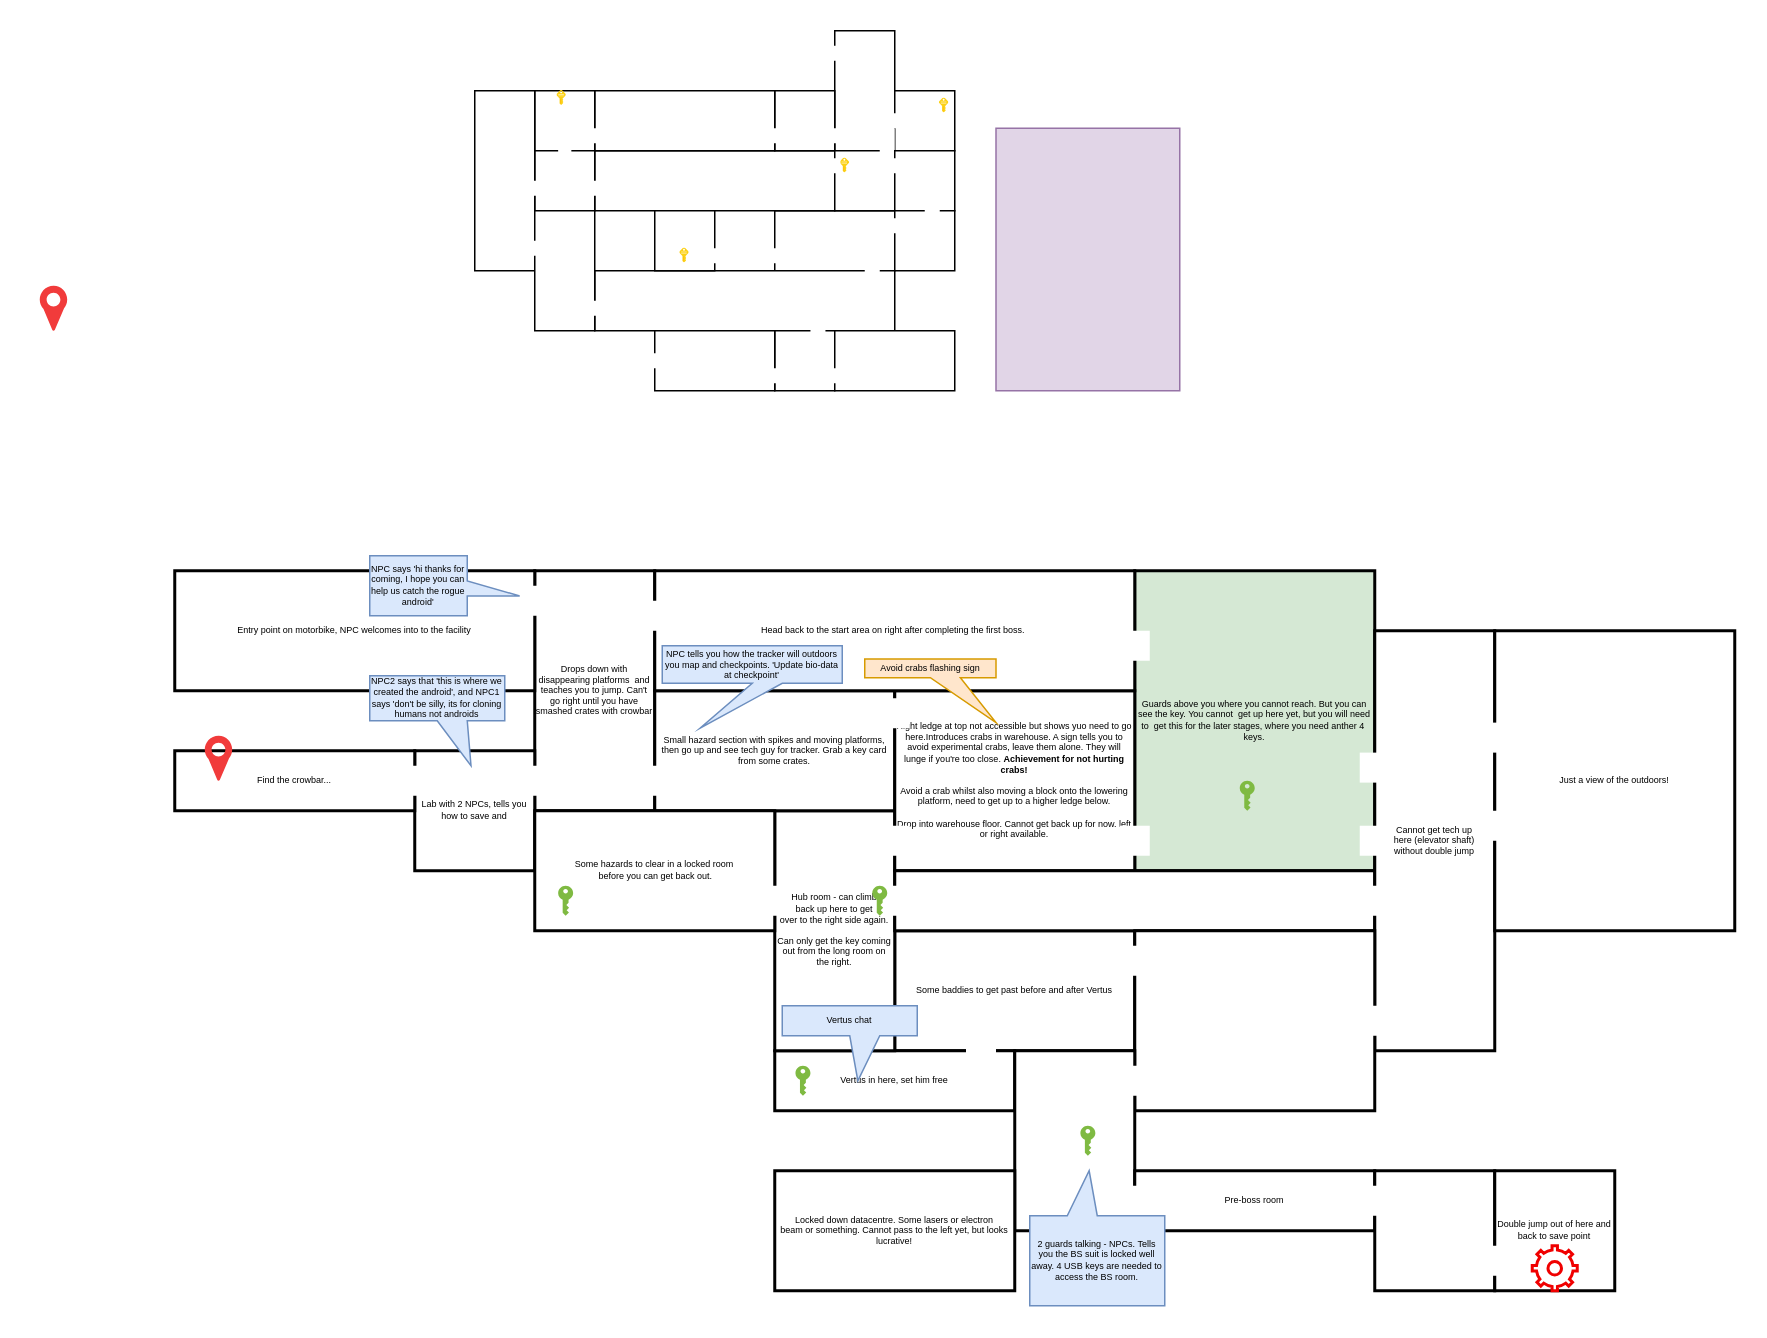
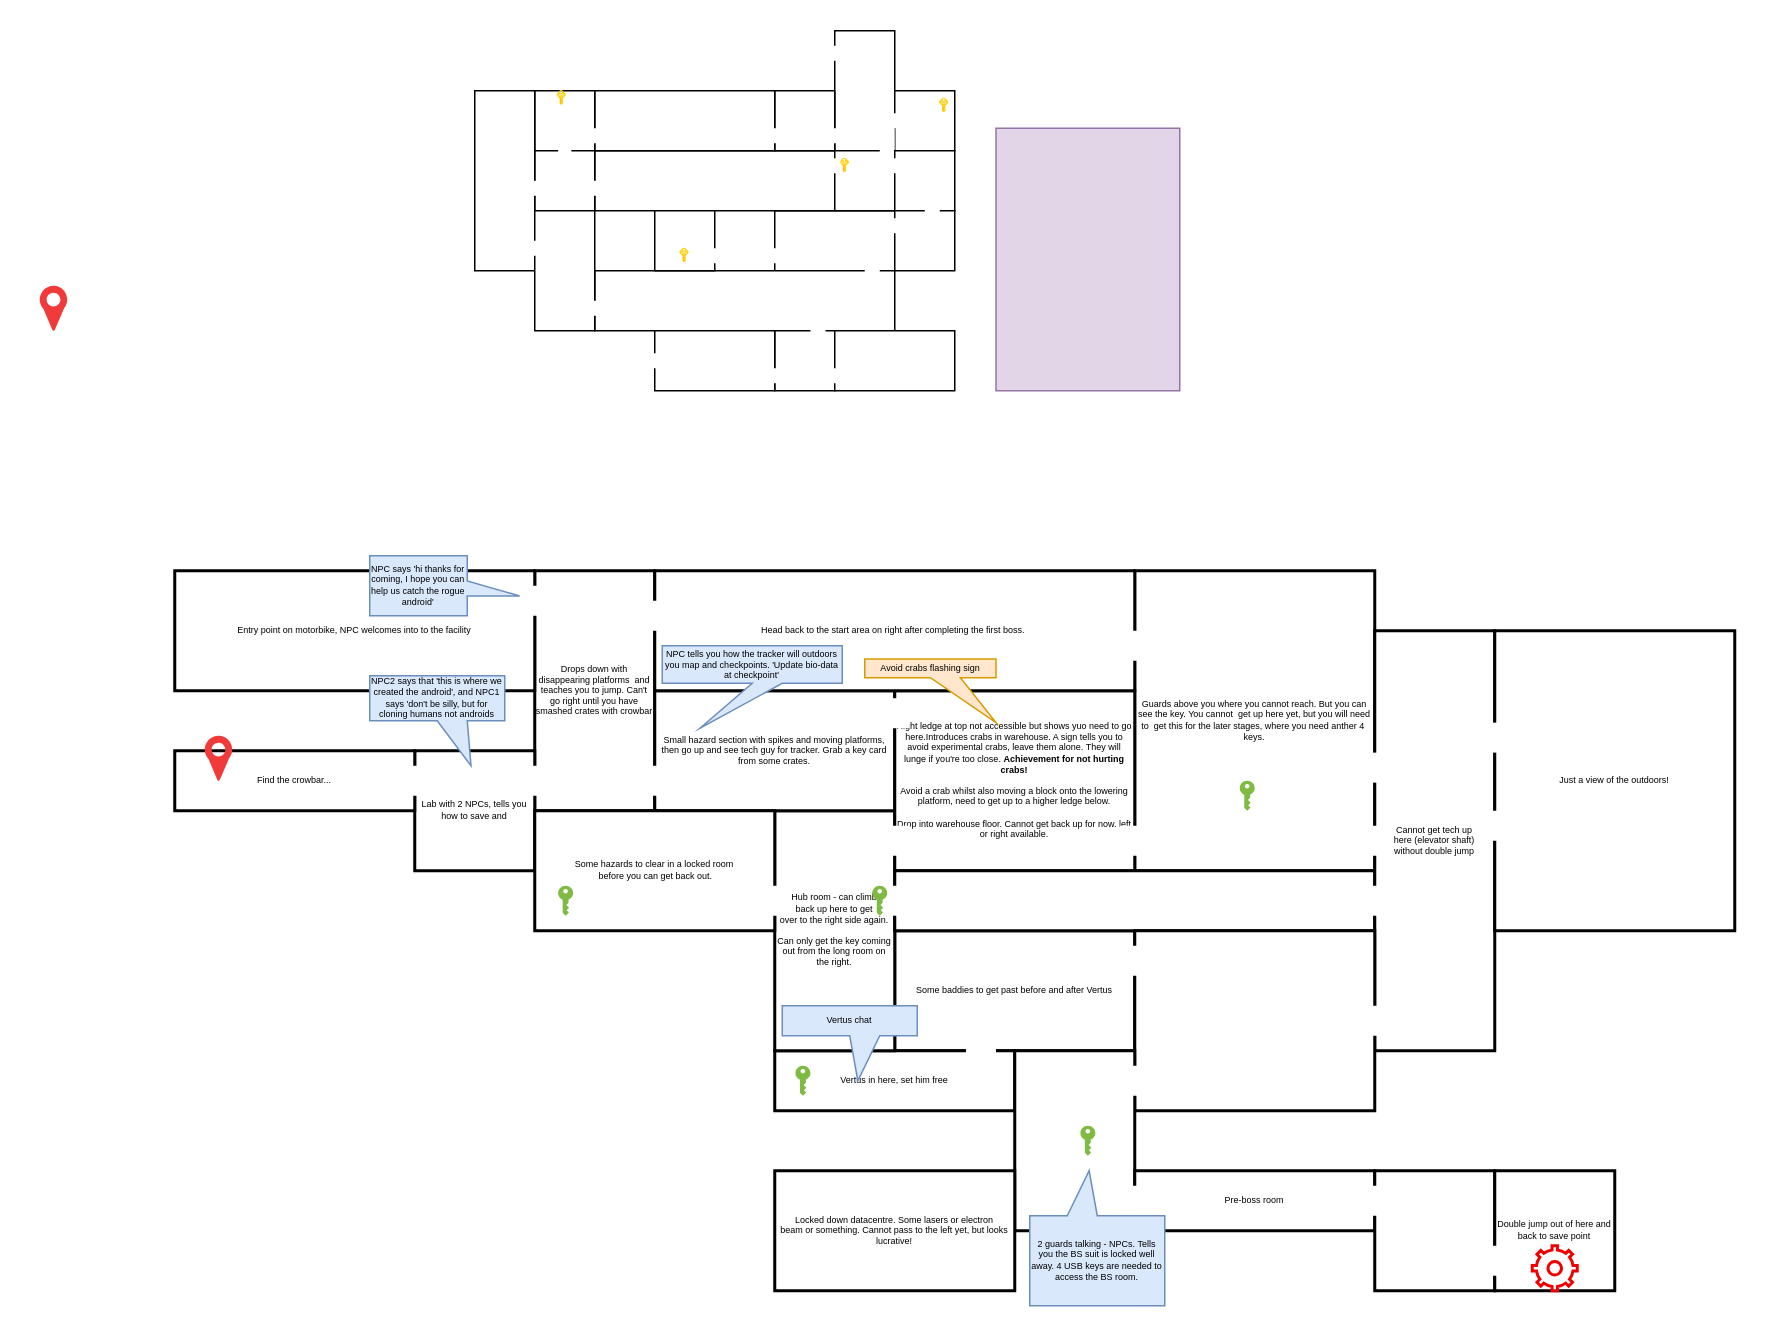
- <mxCell id="12" value="NPC2 says that 'this is where we created the android', and NPC1 says 'don't be silly, its for cloning humans not androids" style="shape=callout;whiteSpace=wrap;html=1;perimeter=calloutPerimeter;position2=0.75;fillColor=#dae8fc;strokeColor=#6c8ebf;fontSize=6;" vertex="1" parent="1"><mxGeometry x="246" y="450" width="90" height="60" as="geometry" /></mxCell>
+ <mxCell id="12" value="NPC2 says that 'this is where we created the android', and NPC1 says 'don't be silly, but for cloning humans not androids" style="shape=callout;whiteSpace=wrap;html=1;perimeter=calloutPerimeter;position2=0.75;fillColor=#dae8fc;strokeColor=#6c8ebf;fontSize=6;" vertex="1" parent="1"><mxGeometry x="246" y="450" width="90" height="60" as="geometry" /></mxCell>
- <mxCell id="8" value="Guards above you where you cannot reach. But you can see the key. You cannot&amp;nbsp; get up here yet, but you will need to&amp;nbsp; get this for the later stages, where you need anther 4&amp;nbsp; keys." style="rounded=0;whiteSpace=wrap;html=1;strokeWidth=2;fontSize=6;fillColor=#d5e8d4;" vertex="1" parent="1"><mxGeometry x="756" y="380" width="160" height="200" as="geometry" /></mxCell>
+ <mxCell id="8" value="Guards above you where you cannot reach. But you can see the key. You cannot&amp;nbsp; get up here yet, but you will need to&amp;nbsp; get this for the later stages, where you need anther 4&amp;nbsp; keys." style="rounded=0;whiteSpace=wrap;html=1;strokeWidth=2;fontSize=6;" vertex="1" parent="1"><mxGeometry x="756" y="380" width="160" height="200" as="geometry" /></mxCell>
